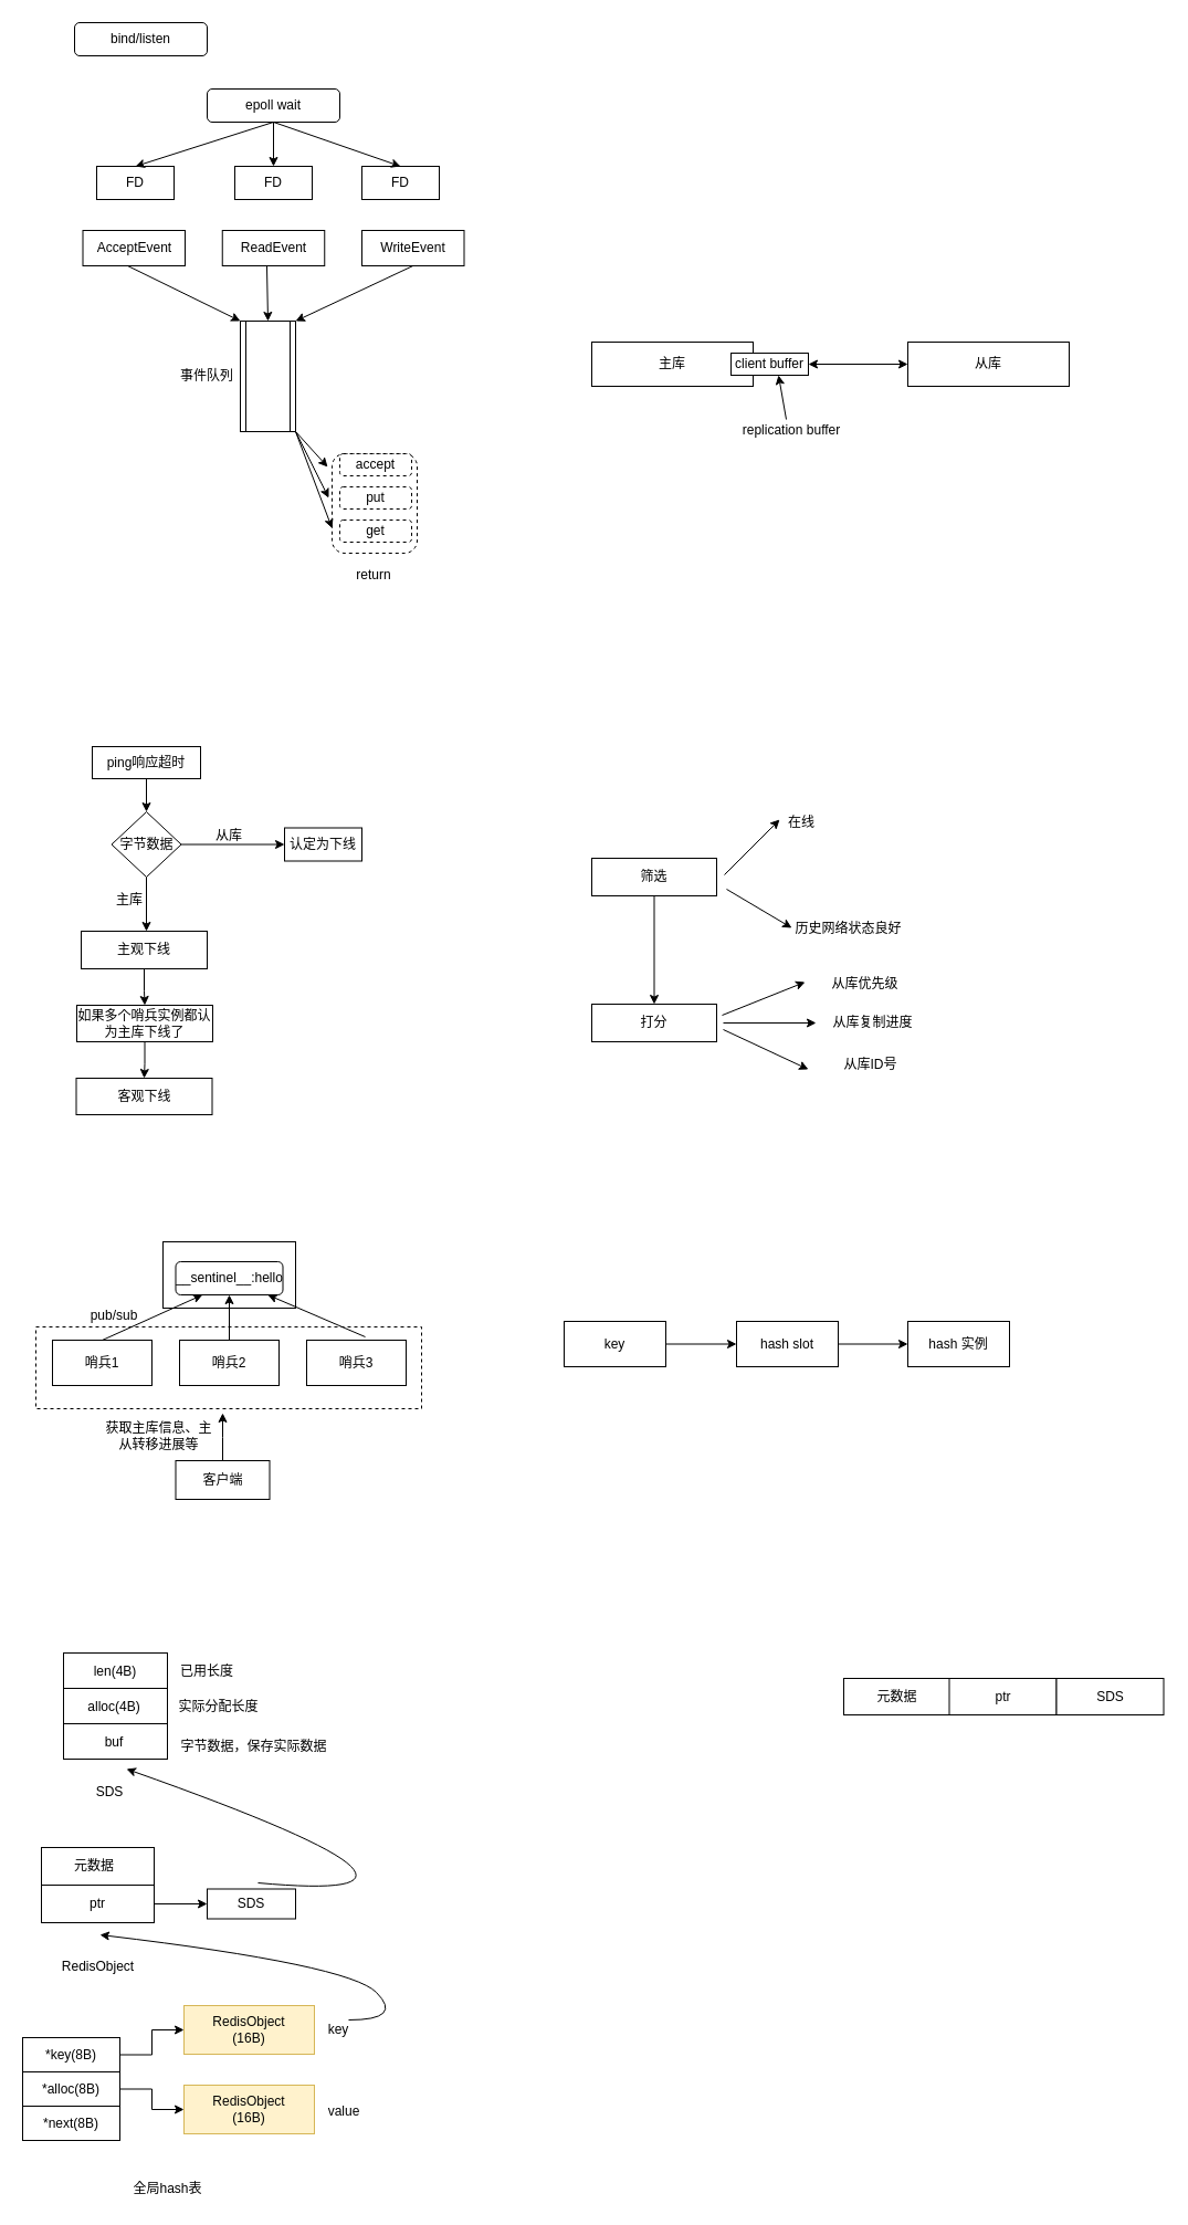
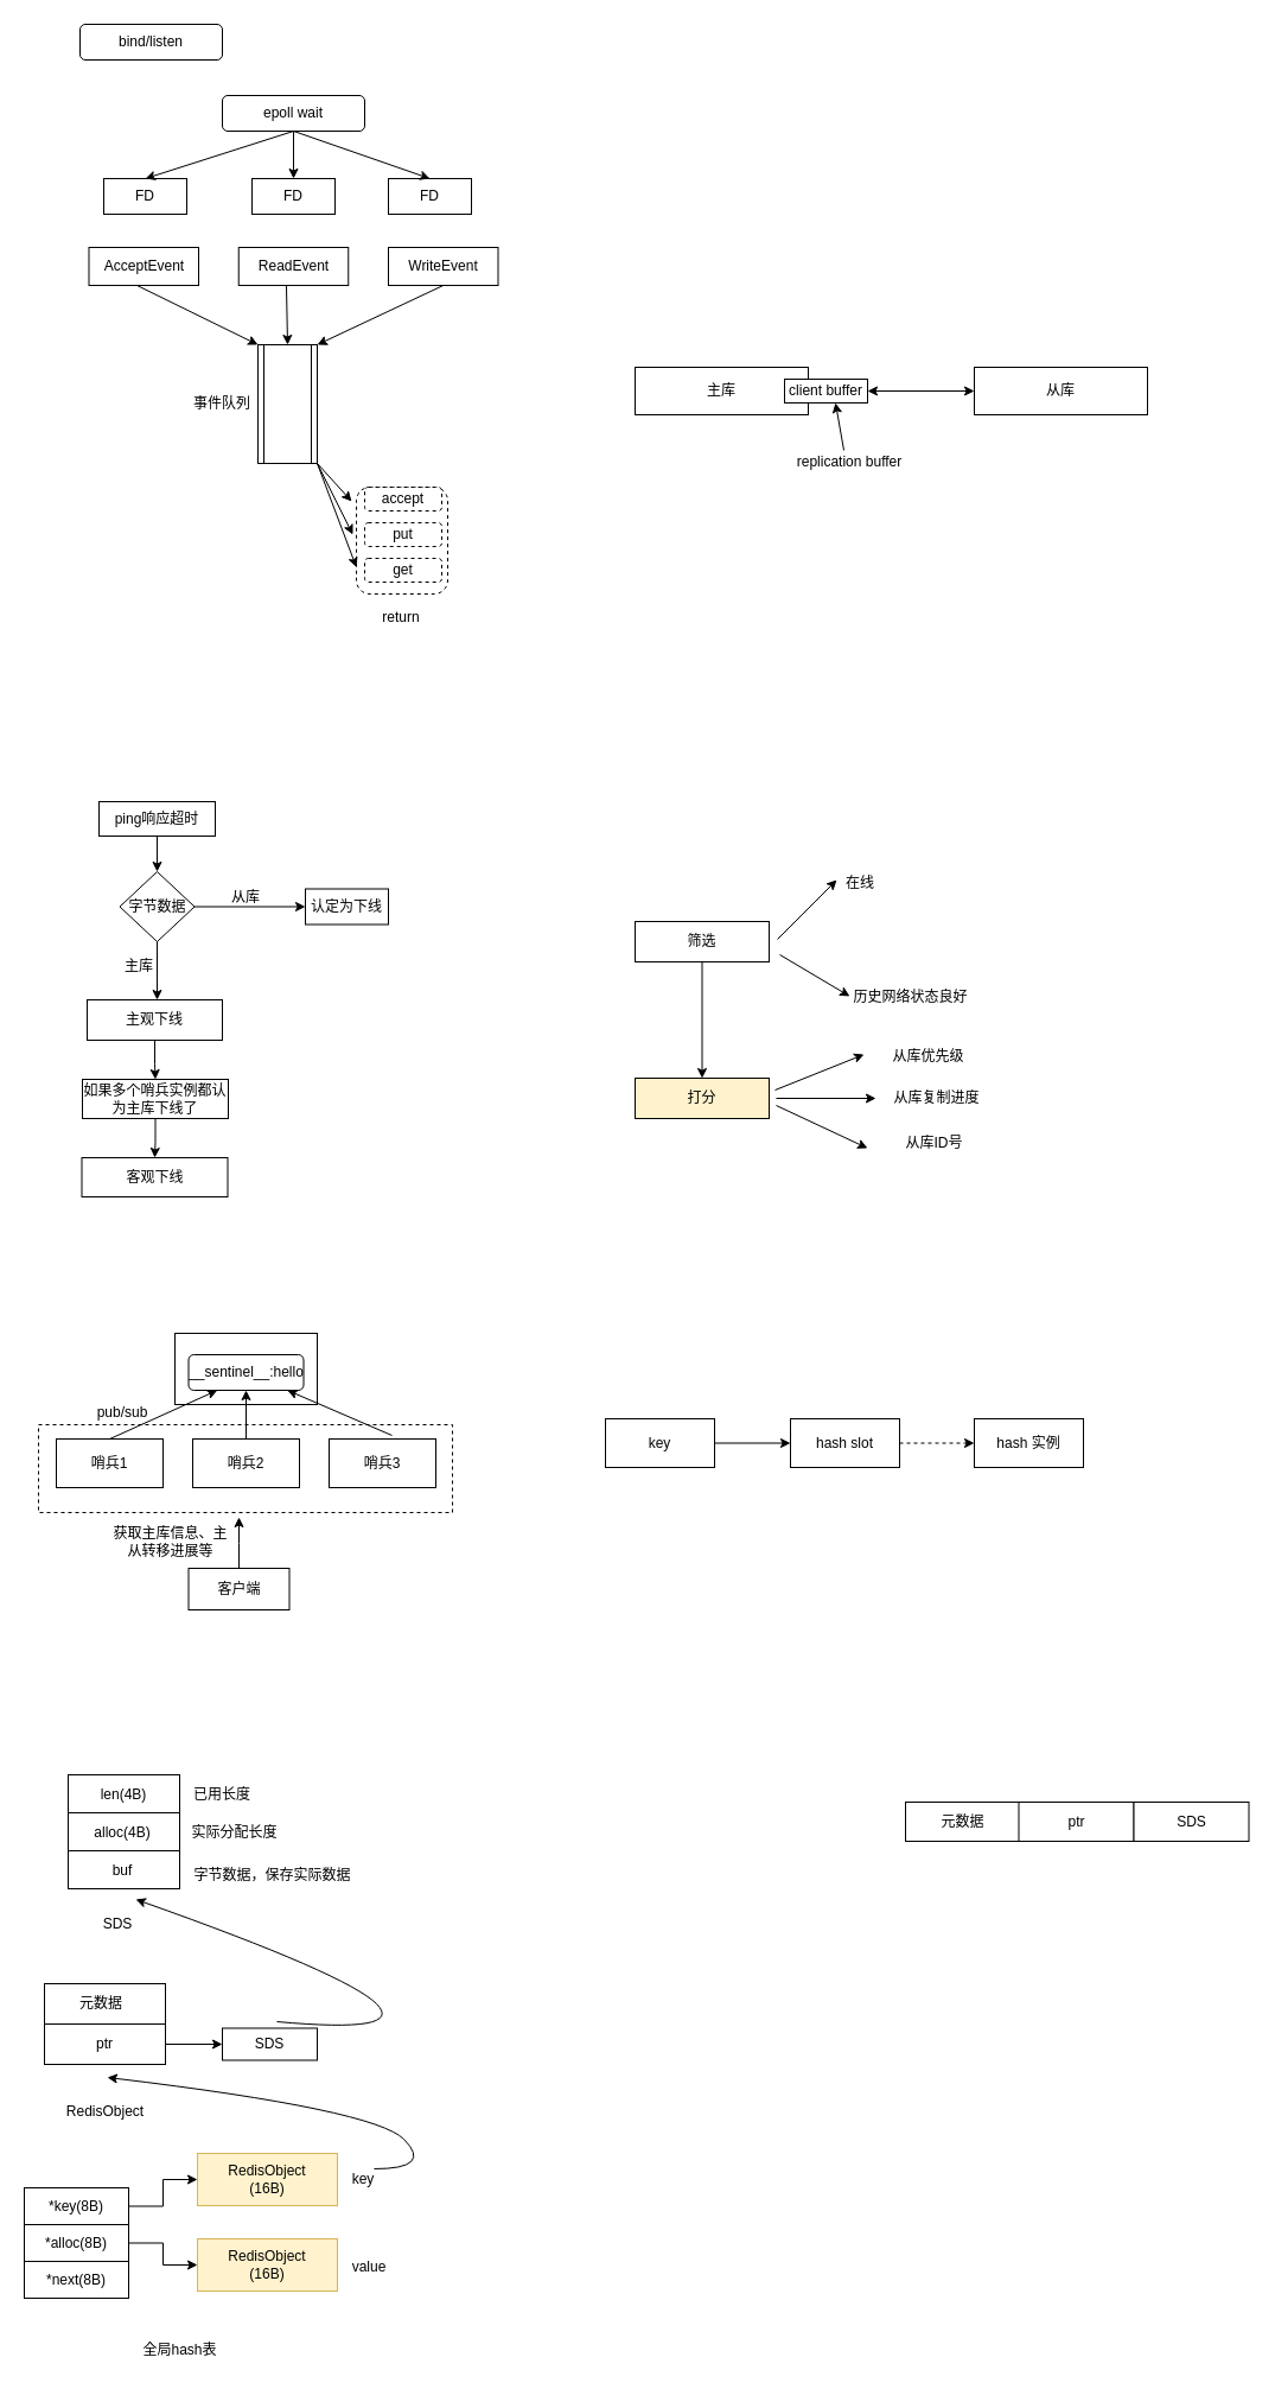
- <mxCell id="48" value="打分" style="rounded=0;whiteSpace=wrap;html=1;" parent="1" vertex="1"><mxGeometry x="535" y="908" width="113" height="34" as="geometry" /></mxCell>
+ <mxCell id="48" value="打分" style="rounded=0;whiteSpace=wrap;html=1;fillColor=#fff2cc;" parent="1" vertex="1"><mxGeometry x="535" y="908" width="113" height="34" as="geometry" /></mxCell>
- <mxCell id="73" value="" style="edgeStyle=orthogonalEdgeStyle;rounded=0;orthogonalLoop=1;jettySize=auto;html=1;" parent="1" source="74" target="75" edge="1"><mxGeometry relative="1" as="geometry" /></mxCell>
+ <mxCell id="73" value="" style="edgeStyle=orthogonalEdgeStyle;rounded=0;orthogonalLoop=1;jettySize=auto;html=1;dashed=1;" parent="1" source="74" target="75" edge="1"><mxGeometry relative="1" as="geometry" /></mxCell>
